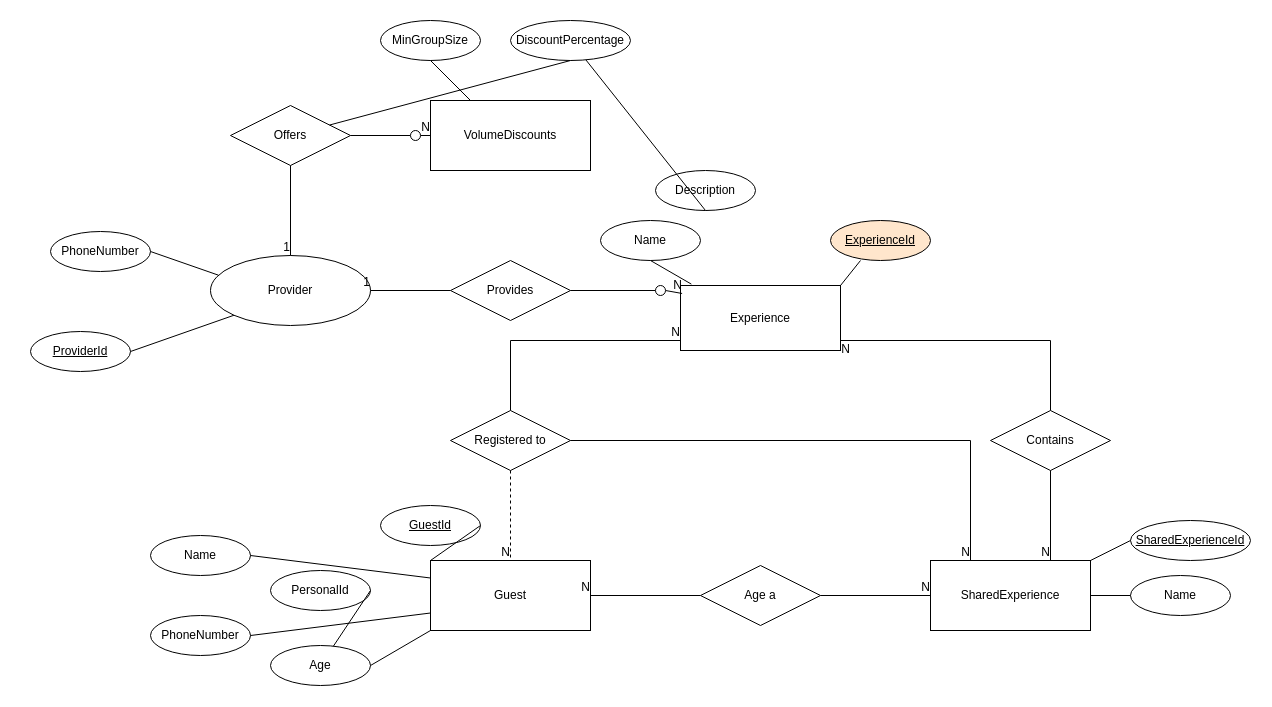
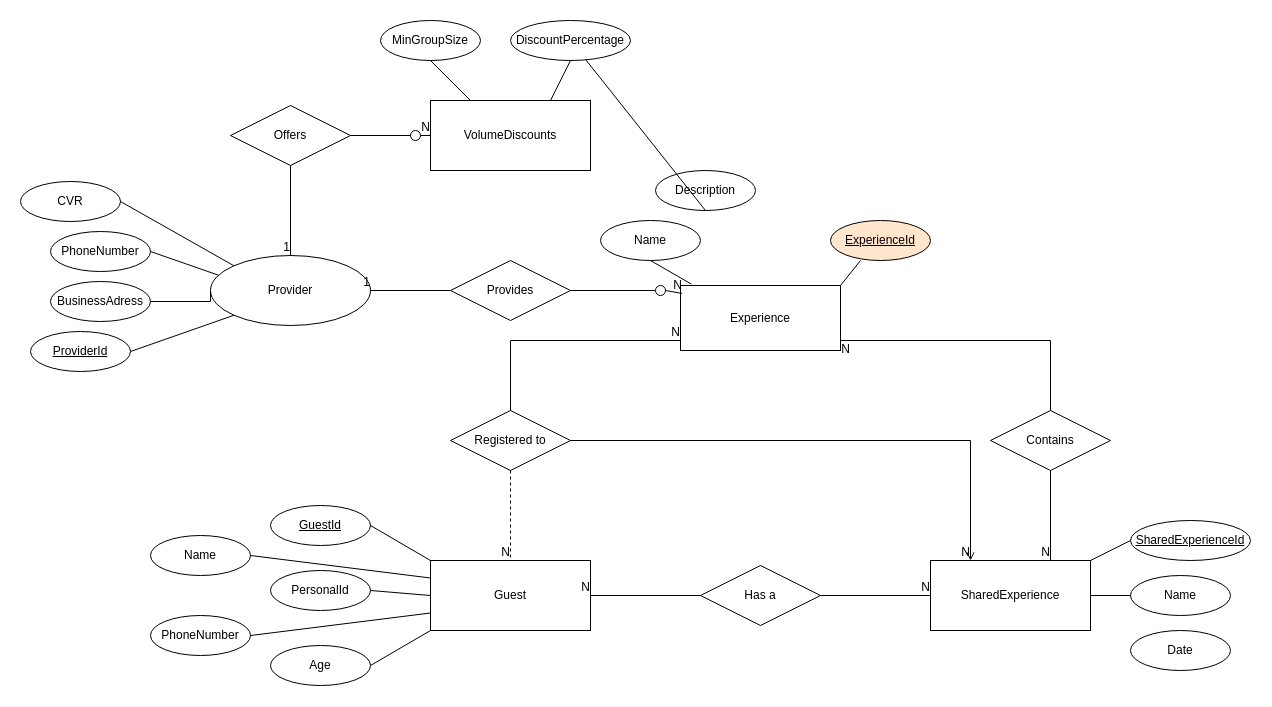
- <mxCell id="68" value="" style="endArrow=none;html=1;rounded=0;exitX=0.5;exitY=1;exitDx=0;exitDy=0;" parent="1" source="67" target="60" edge="1"><mxGeometry relative="1" as="geometry"><mxPoint x="770" y="120" as="sourcePoint" /><mxPoint x="930" y="120" as="targetPoint" /></mxGeometry></mxCell>
+ <mxCell id="68" value="" style="endArrow=none;html=1;rounded=0;exitX=0.5;exitY=1;exitDx=0;exitDy=0;entryX=0.75;entryY=0;entryDx=0;entryDy=0;" parent="1" source="67" target="59" edge="1"><mxGeometry relative="1" as="geometry"><mxPoint x="770" y="120" as="sourcePoint" /><mxPoint x="930" y="120" as="targetPoint" /></mxGeometry></mxCell>
+ <mxCell id="8" value="CVR" style="ellipse;whiteSpace=wrap;html=1;align=center;fontStyle=0;direction=east;" parent="1" vertex="1"><mxGeometry x="20" y="181" width="100" height="40" as="geometry" /></mxCell>
+ <mxCell id="12" value="" style="endArrow=none;html=1;rounded=0;exitX=0;exitY=0;exitDx=0;exitDy=0;entryX=1;entryY=0.5;entryDx=0;entryDy=0;" parent="1" source="3" target="8" edge="1"><mxGeometry relative="1" as="geometry"><mxPoint x="440" y="481" as="sourcePoint" /><mxPoint x="600" y="481" as="targetPoint" /></mxGeometry></mxCell>
+ <mxCell id="6" value="BusinessAdress" style="ellipse;whiteSpace=wrap;html=1;align=center;fontStyle=0;direction=east;" parent="1" vertex="1"><mxGeometry x="50" y="281" width="100" height="40" as="geometry" /></mxCell>
+ <mxCell id="10" value="" style="endArrow=none;html=1;rounded=0;entryX=0;entryY=0.5;entryDx=0;entryDy=0;exitX=1;exitY=0.5;exitDx=0;exitDy=0;" parent="1" source="6" target="3" edge="1"><mxGeometry relative="1" as="geometry"><mxPoint x="160" y="451" as="sourcePoint" /><mxPoint x="320" y="451" as="targetPoint" /><Array as="points"><mxPoint x="210" y="301" /></Array></mxGeometry></mxCell>
- <mxCell id="13" value="GuestId" style="ellipse;whiteSpace=wrap;html=1;align=center;fontStyle=4;" parent="1" vertex="1"><mxGeometry x="380" y="505" width="100" height="40" as="geometry" /></mxCell>
+ <mxCell id="13" value="GuestId" style="ellipse;whiteSpace=wrap;html=1;align=center;fontStyle=4;" parent="1" vertex="1"><mxGeometry x="270" y="505" width="100" height="40" as="geometry" /></mxCell>
- <mxCell id="49" value="" style="endArrow=none;html=1;rounded=0;exitX=1;exitY=0.5;exitDx=0;exitDy=0;entryX=0.25;entryY=0;entryDx=0;entryDy=0;edgeStyle=orthogonalEdgeStyle;" parent="1" source="40" target="4" edge="1"><mxGeometry relative="1" as="geometry"><mxPoint x="1020" y="710" as="sourcePoint" /><mxPoint x="1180" y="710" as="targetPoint" /></mxGeometry></mxCell>
+ <mxCell id="49" value="" style="endArrow=open;html=1;rounded=0;exitX=1;exitY=0.5;exitDx=0;exitDy=0;entryX=0.25;entryY=0;entryDx=0;entryDy=0;edgeStyle=orthogonalEdgeStyle;" parent="1" source="40" target="4" edge="1"><mxGeometry relative="1" as="geometry"><mxPoint x="1020" y="710" as="sourcePoint" /><mxPoint x="1180" y="710" as="targetPoint" /></mxGeometry></mxCell>
- <mxCell id="37" value="Age a" style="shape=rhombus;perimeter=rhombusPerimeter;whiteSpace=wrap;html=1;align=center;" parent="1" vertex="1"><mxGeometry x="700" y="565" width="120" height="60" as="geometry" /></mxCell>
+ <mxCell id="37" value="Has a" style="shape=rhombus;perimeter=rhombusPerimeter;whiteSpace=wrap;html=1;align=center;" parent="1" vertex="1"><mxGeometry x="700" y="565" width="120" height="60" as="geometry" /></mxCell>
- <mxCell id="20" value="" style="endArrow=none;html=1;rounded=0;exitX=1;exitY=0.5;exitDx=0;exitDy=0;" parent="1" source="17" target="16" edge="1"><mxGeometry relative="1" as="geometry"><mxPoint x="450" y="765" as="sourcePoint" /><mxPoint x="610" y="765" as="targetPoint" /></mxGeometry></mxCell>
+ <mxCell id="20" value="" style="endArrow=none;html=1;rounded=0;exitX=1;exitY=0.5;exitDx=0;exitDy=0;entryX=0;entryY=0.5;entryDx=0;entryDy=0;" parent="1" source="17" target="2" edge="1"><mxGeometry relative="1" as="geometry"><mxPoint x="450" y="765" as="sourcePoint" /><mxPoint x="610" y="765" as="targetPoint" /></mxGeometry></mxCell>
+ <mxCell id="30" value="Date" style="ellipse;whiteSpace=wrap;html=1;align=center;fontStyle=0;" parent="1" vertex="1"><mxGeometry x="1130" y="630" width="100" height="40" as="geometry" /></mxCell>
